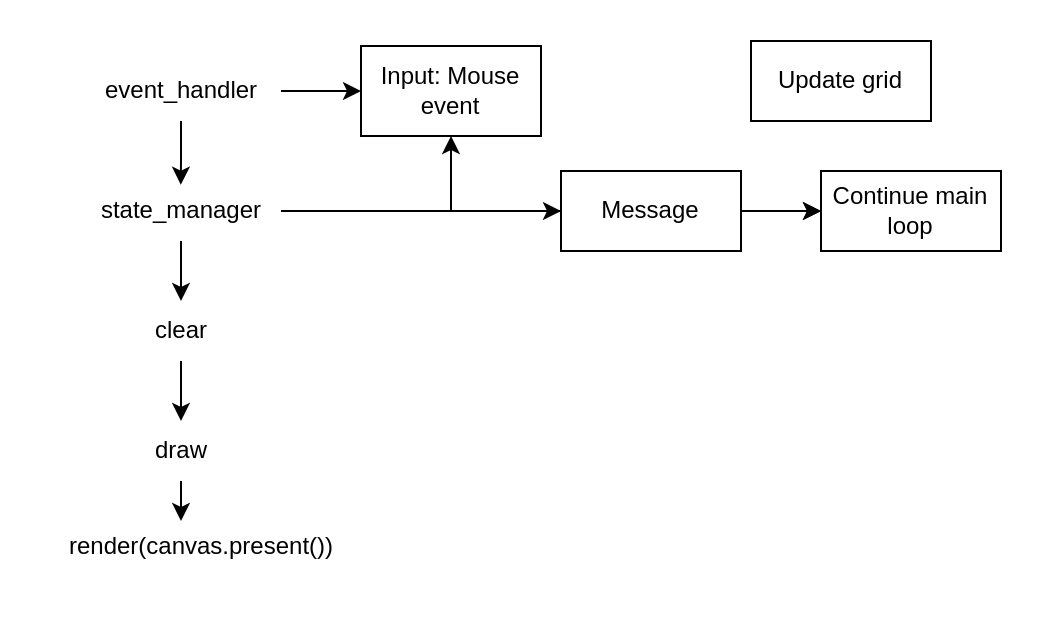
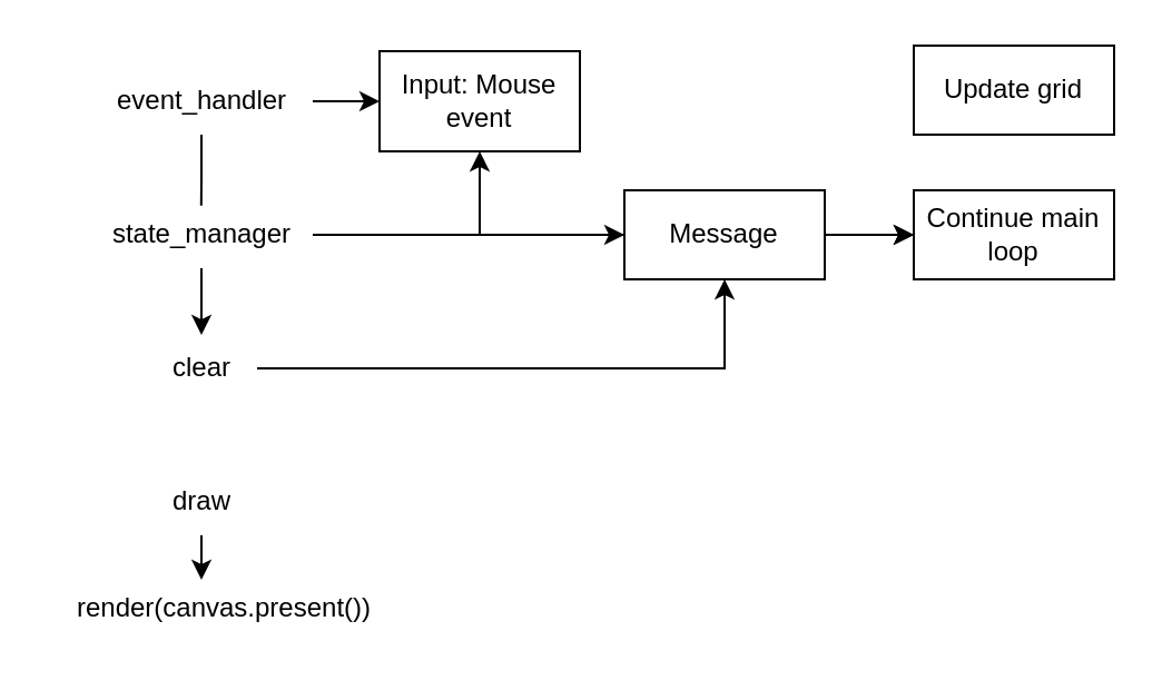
- <mxCell id="19" value="Update grid" style="whiteSpace=wrap;html=1;" vertex="1" parent="1"><mxGeometry x="375" y="20" width="90" height="40" as="geometry" /></mxCell>
+ <mxCell id="19" value="Update grid" style="whiteSpace=wrap;html=1;" vertex="1" parent="1"><mxGeometry x="410" y="20" width="90" height="40" as="geometry" /></mxCell>
- <mxCell id="2" value="Input: Mouse event" style="whiteSpace=wrap;html=1;" vertex="1" parent="1"><mxGeometry x="180" y="22.5" width="90" height="45" as="geometry" /></mxCell>
+ <mxCell id="2" value="Input: Mouse event" style="whiteSpace=wrap;html=1;" vertex="1" parent="1"><mxGeometry x="170" y="22.5" width="90" height="45" as="geometry" /></mxCell>
- <mxCell id="7" style="edgeStyle=orthogonalEdgeStyle;rounded=0;orthogonalLoop=1;jettySize=auto;html=1;entryX=0.499;entryY=0.062;entryDx=0;entryDy=0;entryPerimeter=0;" edge="1" parent="1" source="9" target="12"><mxGeometry relative="1" as="geometry"><Array as="points" /></mxGeometry></mxCell>
+ <mxCell id="7" style="edgeStyle=orthogonalEdgeStyle;rounded=0;orthogonalLoop=1;jettySize=auto;html=1;entryX=0.499;entryY=0.062;entryDx=0;entryDy=0;entryPerimeter=0;endArrow=none;" edge="1" parent="1" source="9" target="12"><mxGeometry relative="1" as="geometry"><Array as="points" /></mxGeometry></mxCell>
- <mxCell id="13" style="edgeStyle=orthogonalEdgeStyle;rounded=0;orthogonalLoop=1;jettySize=auto;html=1;" edge="1" parent="1" source="14" target="16"><mxGeometry relative="1" as="geometry" /></mxCell>
+ <mxCell id="13" style="edgeStyle=orthogonalEdgeStyle;rounded=0;orthogonalLoop=1;jettySize=auto;html=1;" edge="1" parent="1" source="14" target="6"><mxGeometry relative="1" as="geometry" /></mxCell>
